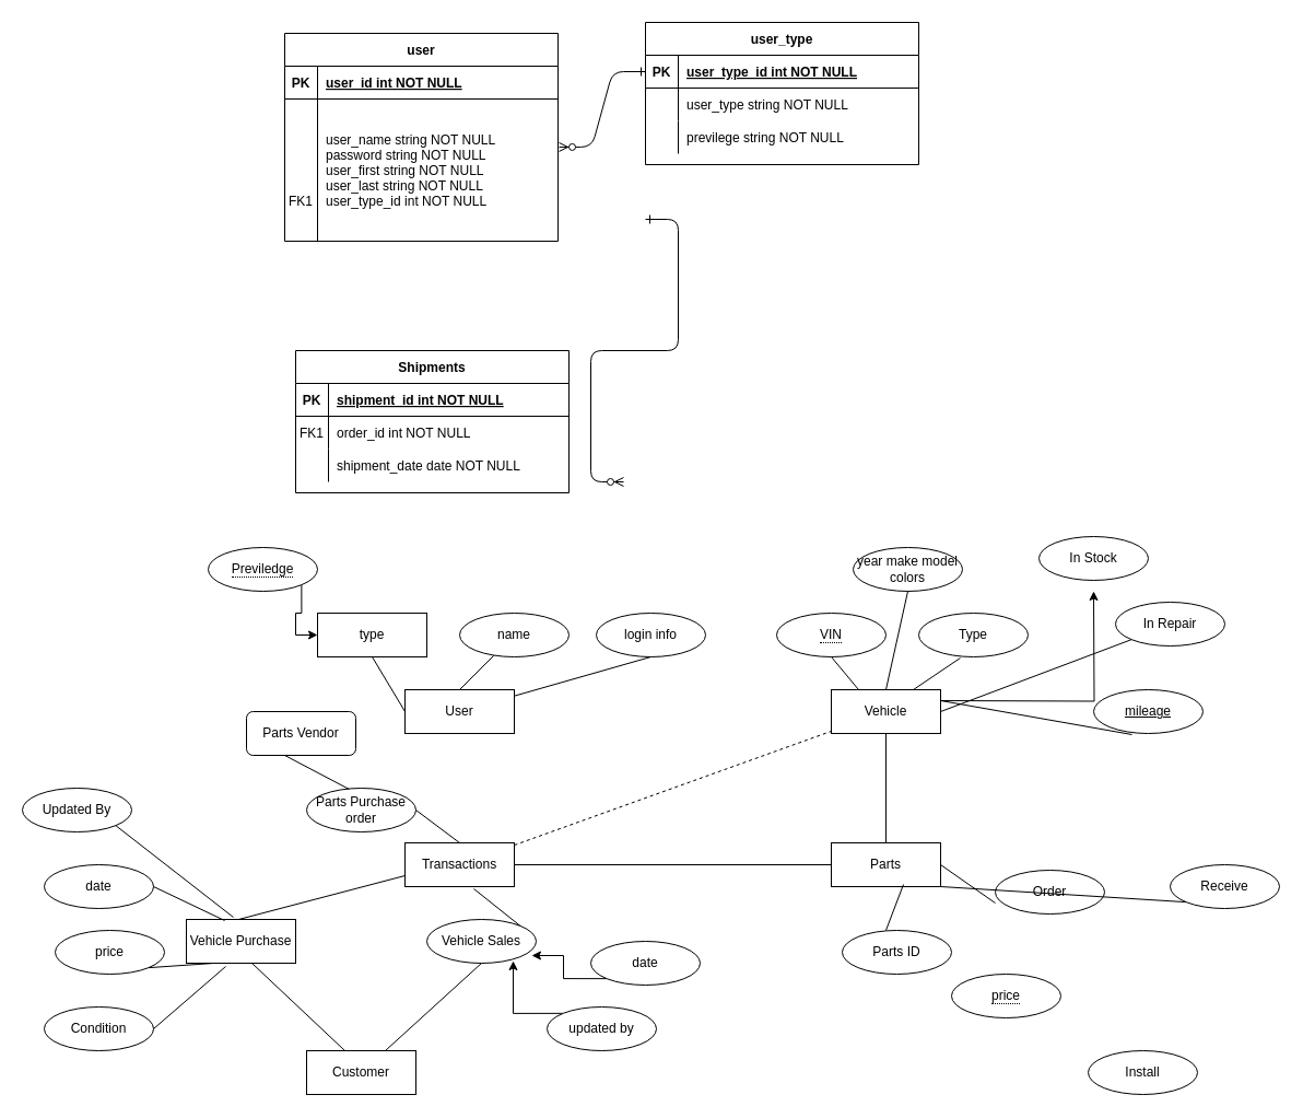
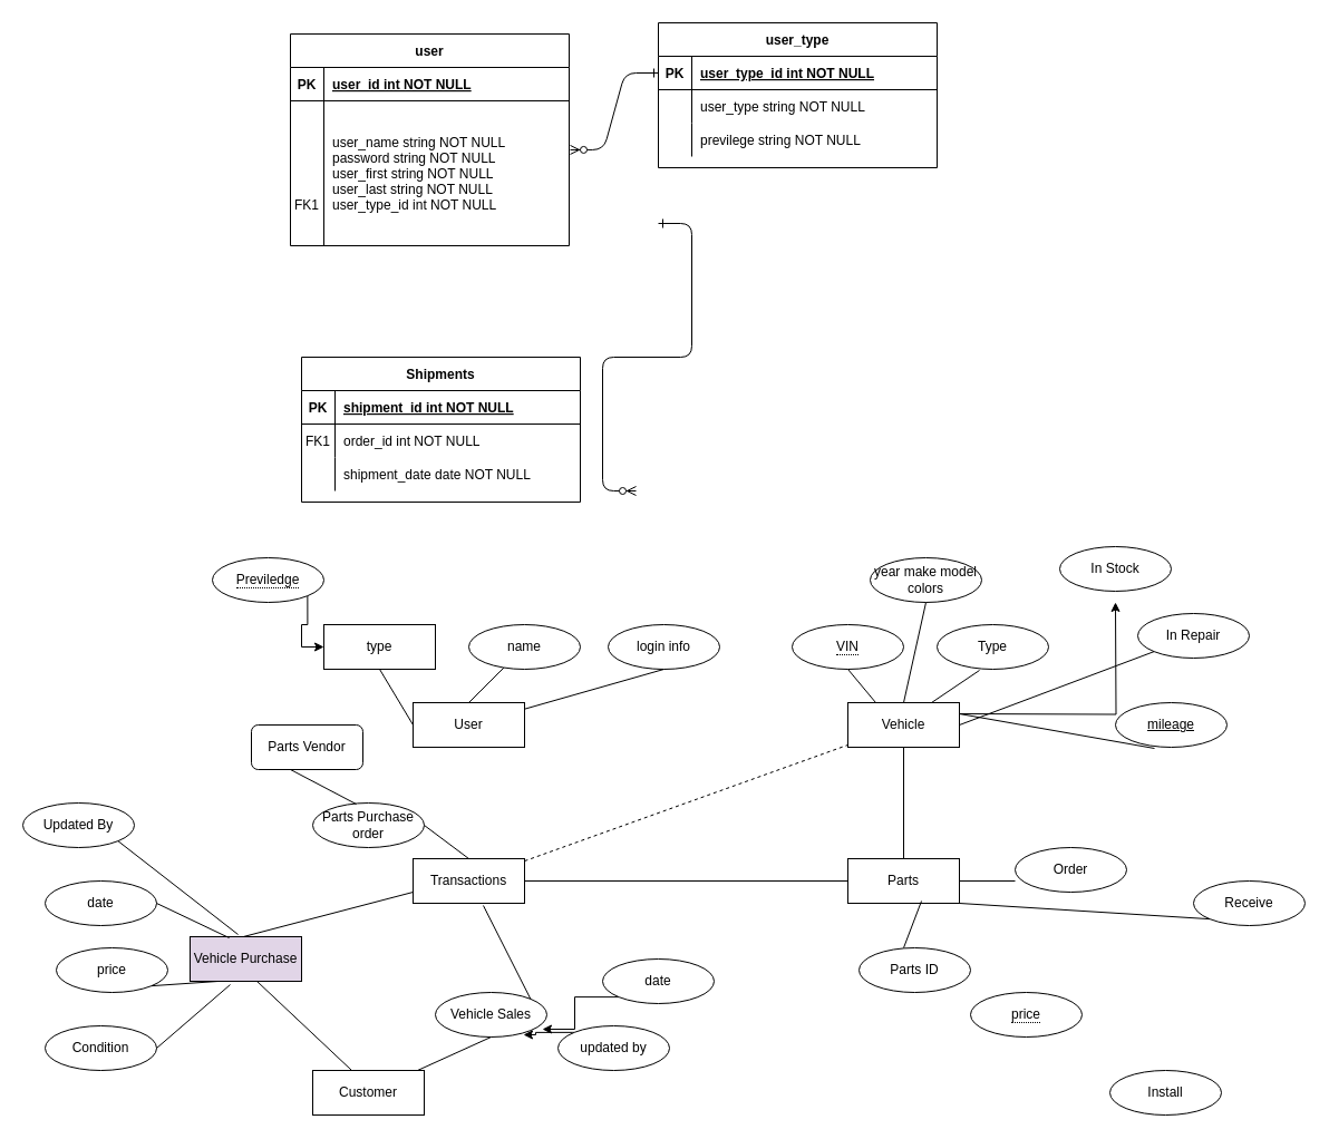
- <mxCell id="65" value="Order" style="ellipse;whiteSpace=wrap;html=1;align=center;" vertex="1" parent="1"><mxGeometry x="910" y="795" width="100" height="40" as="geometry" /></mxCell>
+ <mxCell id="65" value="Order" style="ellipse;whiteSpace=wrap;html=1;align=center;" vertex="1" parent="1"><mxGeometry x="910" y="760" width="100" height="40" as="geometry" /></mxCell>
- <mxCell id="75" value="Vehicle Purchase" style="whiteSpace=wrap;html=1;align=center;" vertex="1" parent="1"><mxGeometry x="170" y="840" width="100" height="40" as="geometry" /></mxCell>
+ <mxCell id="75" value="Vehicle Purchase" style="whiteSpace=wrap;html=1;align=center;fillColor=#e1d5e7;" vertex="1" parent="1"><mxGeometry x="170" y="840" width="100" height="40" as="geometry" /></mxCell>
- <mxCell id="51" value="Vehicle Sales" style="ellipse;whiteSpace=wrap;html=1;align=center;" vertex="1" parent="1"><mxGeometry x="390" y="840" width="100" height="40" as="geometry" /></mxCell>
+ <mxCell id="51" value="Vehicle Sales" style="ellipse;whiteSpace=wrap;html=1;align=center;" vertex="1" parent="1"><mxGeometry x="390" y="890" width="100" height="40" as="geometry" /></mxCell>
